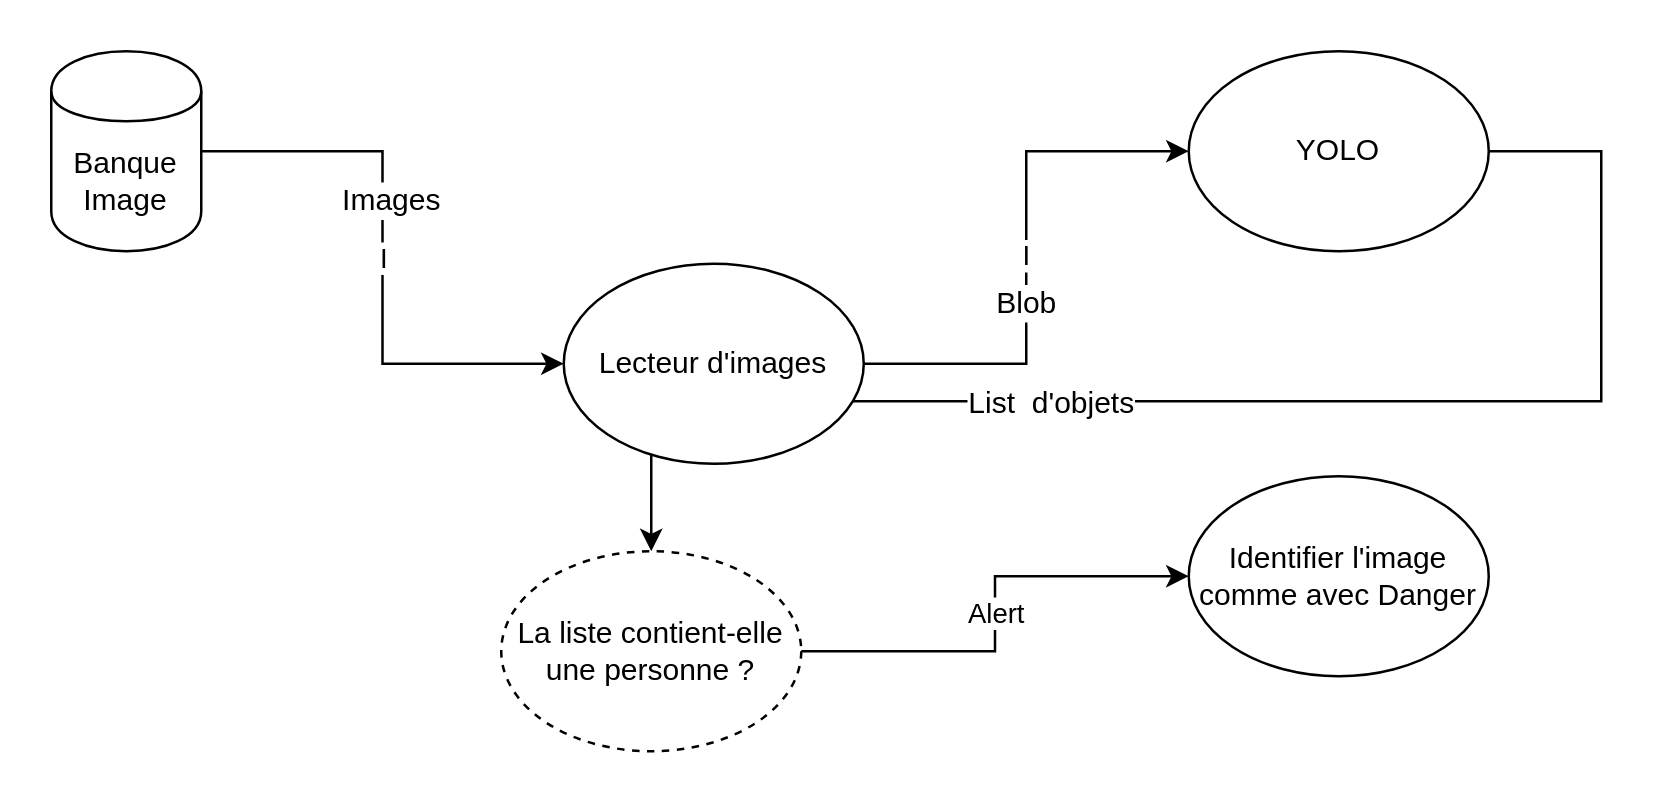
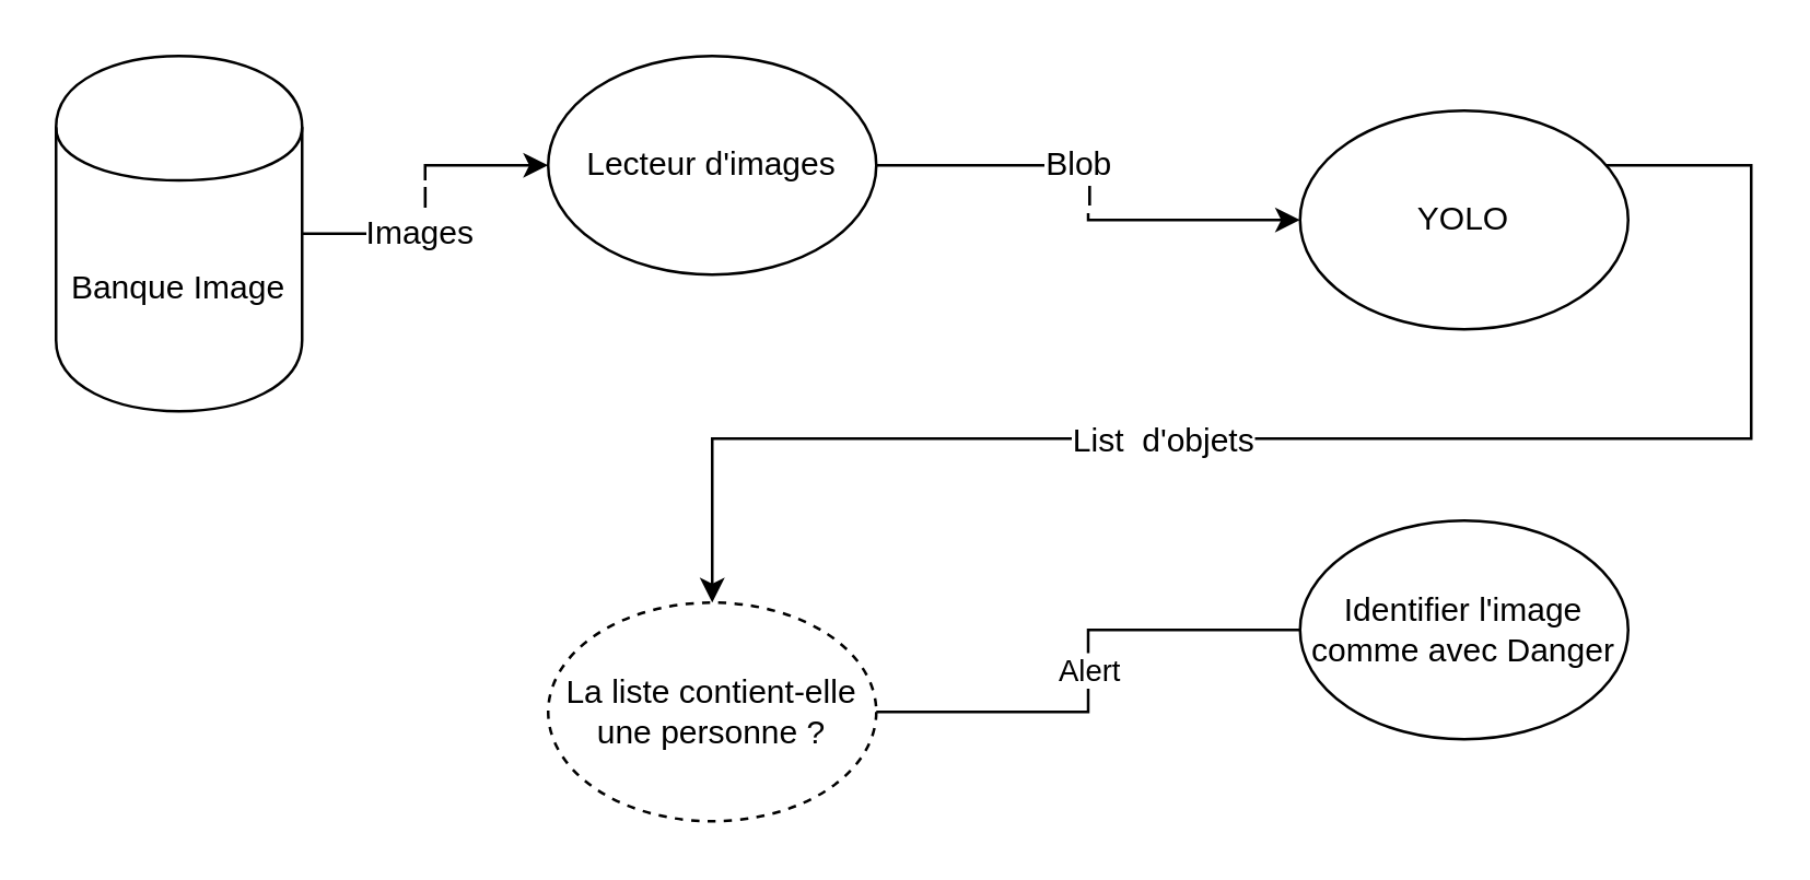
- <mxCell id="7" value="&lt;div&gt;Banque Image&lt;/div&gt;" style="shape=cylinder;whiteSpace=wrap;html=1;boundedLbl=1;backgroundOutline=1;" vertex="1" parent="1"><mxGeometry x="20" y="20" width="60" height="80" as="geometry" /></mxCell>
+ <mxCell id="7" value="&lt;div&gt;Banque Image&lt;/div&gt;" style="shape=cylinder;whiteSpace=wrap;html=1;boundedLbl=1;backgroundOutline=1;" vertex="1" parent="1"><mxGeometry x="20" y="20" width="90" height="130" as="geometry" /></mxCell>
- <mxCell id="4" value="&lt;div&gt;YOLO&lt;/div&gt;" style="ellipse;whiteSpace=wrap;html=1;" vertex="1" parent="1"><mxGeometry x="475" y="20" width="120" height="80" as="geometry" /></mxCell>
+ <mxCell id="4" value="&lt;div&gt;YOLO&lt;/div&gt;" style="ellipse;whiteSpace=wrap;html=1;" vertex="1" parent="1"><mxGeometry x="475" y="40" width="120" height="80" as="geometry" /></mxCell>
- <mxCell id="10" value="Lecteur d'images" style="ellipse;whiteSpace=wrap;html=1;" vertex="1" parent="1"><mxGeometry x="225" y="105" width="120" height="80" as="geometry" /></mxCell>
+ <mxCell id="10" value="Lecteur d'images" style="ellipse;whiteSpace=wrap;html=1;" vertex="1" parent="1"><mxGeometry x="200" y="20" width="120" height="80" as="geometry" /></mxCell>
- <mxCell id="12" value="Alert" style="edgeStyle=orthogonalEdgeStyle;rounded=0;orthogonalLoop=1;jettySize=auto;html=1;exitX=1;exitY=0.5;exitDx=0;exitDy=0;" edge="1" parent="1" source="11" target="13"><mxGeometry relative="1" as="geometry"><mxPoint x="595" y="260" as="sourcePoint" /></mxGeometry></mxCell>
+ <mxCell id="12" value="Alert" style="edgeStyle=orthogonalEdgeStyle;rounded=0;orthogonalLoop=1;jettySize=auto;html=1;exitX=1;exitY=0.5;exitDx=0;exitDy=0;endArrow=none;" edge="1" parent="1" source="11" target="13"><mxGeometry relative="1" as="geometry"><mxPoint x="595" y="260" as="sourcePoint" /></mxGeometry></mxCell>
